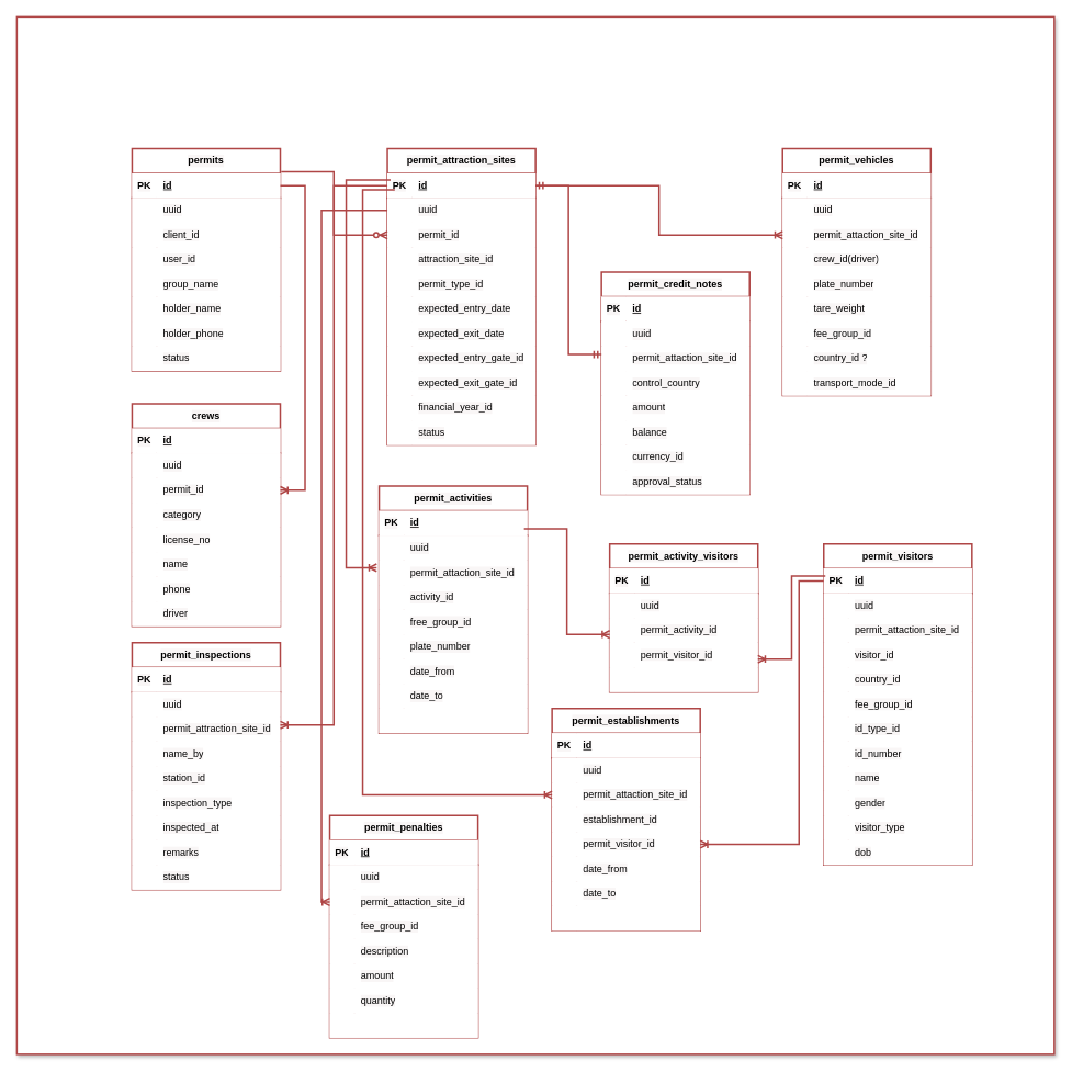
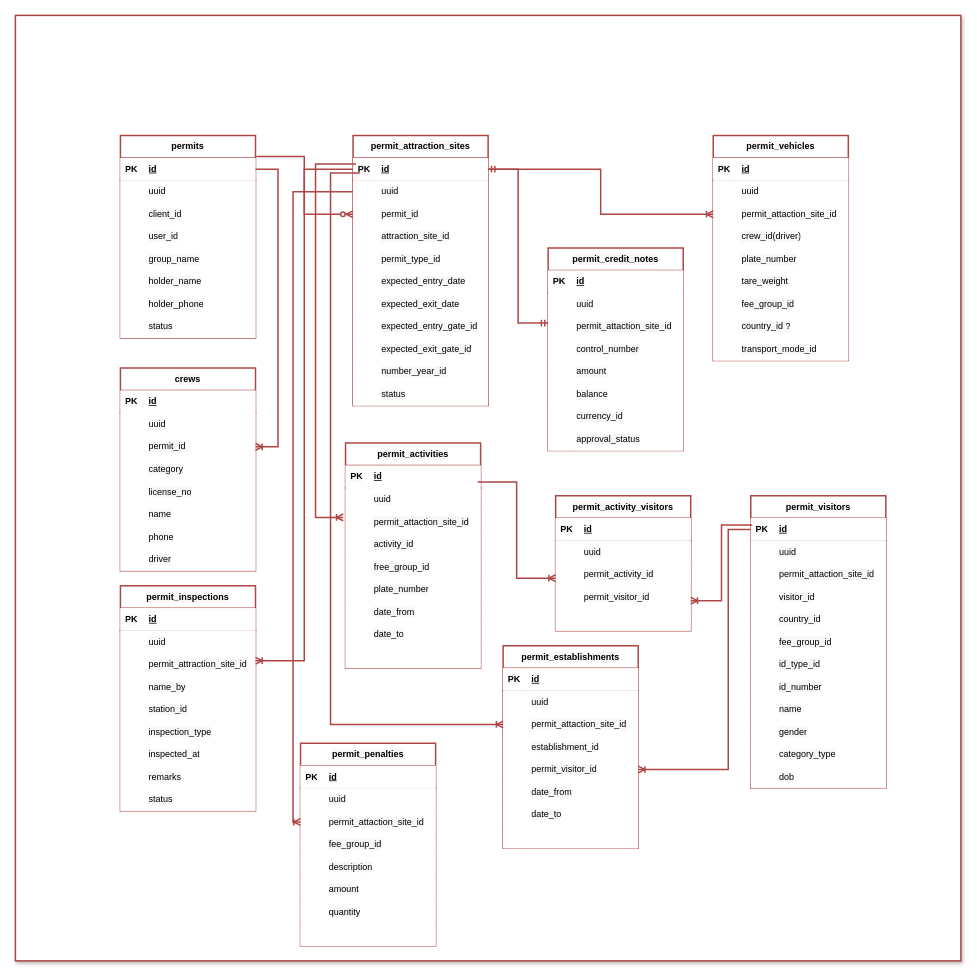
- <mxCell id="233" value="control_country" style="shape=partialRectangle;connectable=0;top=0;left=0;bottom=0;right=0;align=left;spacingLeft=6;overflow=hidden;whiteSpace=wrap;html=1;shadow=0;labelBackgroundColor=light-dark(#f9f6f6, #ededed);strokeColor=light-dark(#af4646, #ededed);strokeWidth=2;" parent="231" vertex="1"><mxGeometry x="30" width="150" height="30" as="geometry"><mxRectangle width="150" height="30" as="alternateBounds" /></mxGeometry></mxCell>
+ <mxCell id="233" value="control_number" style="shape=partialRectangle;connectable=0;top=0;left=0;bottom=0;right=0;align=left;spacingLeft=6;overflow=hidden;whiteSpace=wrap;html=1;shadow=0;labelBackgroundColor=light-dark(#f9f6f6, #ededed);strokeColor=light-dark(#af4646, #ededed);strokeWidth=2;" parent="231" vertex="1"><mxGeometry x="30" width="150" height="30" as="geometry"><mxRectangle width="150" height="30" as="alternateBounds" /></mxGeometry></mxCell>
- <mxCell id="58" value="financial_year_id" style="shape=partialRectangle;connectable=0;top=0;left=0;bottom=0;right=0;align=left;spacingLeft=6;overflow=hidden;whiteSpace=wrap;html=1;shadow=0;labelBackgroundColor=light-dark(#f9f6f6, #ededed);strokeColor=light-dark(#af4646, #ededed);strokeWidth=2;" parent="56" vertex="1"><mxGeometry x="30" width="150" height="30" as="geometry"><mxRectangle width="150" height="30" as="alternateBounds" /></mxGeometry></mxCell>
+ <mxCell id="58" value="number_year_id" style="shape=partialRectangle;connectable=0;top=0;left=0;bottom=0;right=0;align=left;spacingLeft=6;overflow=hidden;whiteSpace=wrap;html=1;shadow=0;labelBackgroundColor=light-dark(#f9f6f6, #ededed);strokeColor=light-dark(#af4646, #ededed);strokeWidth=2;" parent="56" vertex="1"><mxGeometry x="30" width="150" height="30" as="geometry"><mxRectangle width="150" height="30" as="alternateBounds" /></mxGeometry></mxCell>
- <mxCell id="148" value="visitor_type" style="shape=partialRectangle;connectable=0;top=0;left=0;bottom=0;right=0;align=left;spacingLeft=6;overflow=hidden;whiteSpace=wrap;html=1;shadow=0;labelBackgroundColor=light-dark(#f9f6f6, #ededed);strokeColor=light-dark(#af4646, #ededed);strokeWidth=2;" parent="146" vertex="1"><mxGeometry x="30" width="150" height="30" as="geometry"><mxRectangle width="150" height="30" as="alternateBounds" /></mxGeometry></mxCell>
+ <mxCell id="148" value="category_type" style="shape=partialRectangle;connectable=0;top=0;left=0;bottom=0;right=0;align=left;spacingLeft=6;overflow=hidden;whiteSpace=wrap;html=1;shadow=0;labelBackgroundColor=light-dark(#f9f6f6, #ededed);strokeColor=light-dark(#af4646, #ededed);strokeWidth=2;" parent="146" vertex="1"><mxGeometry x="30" width="150" height="30" as="geometry"><mxRectangle width="150" height="30" as="alternateBounds" /></mxGeometry></mxCell>
